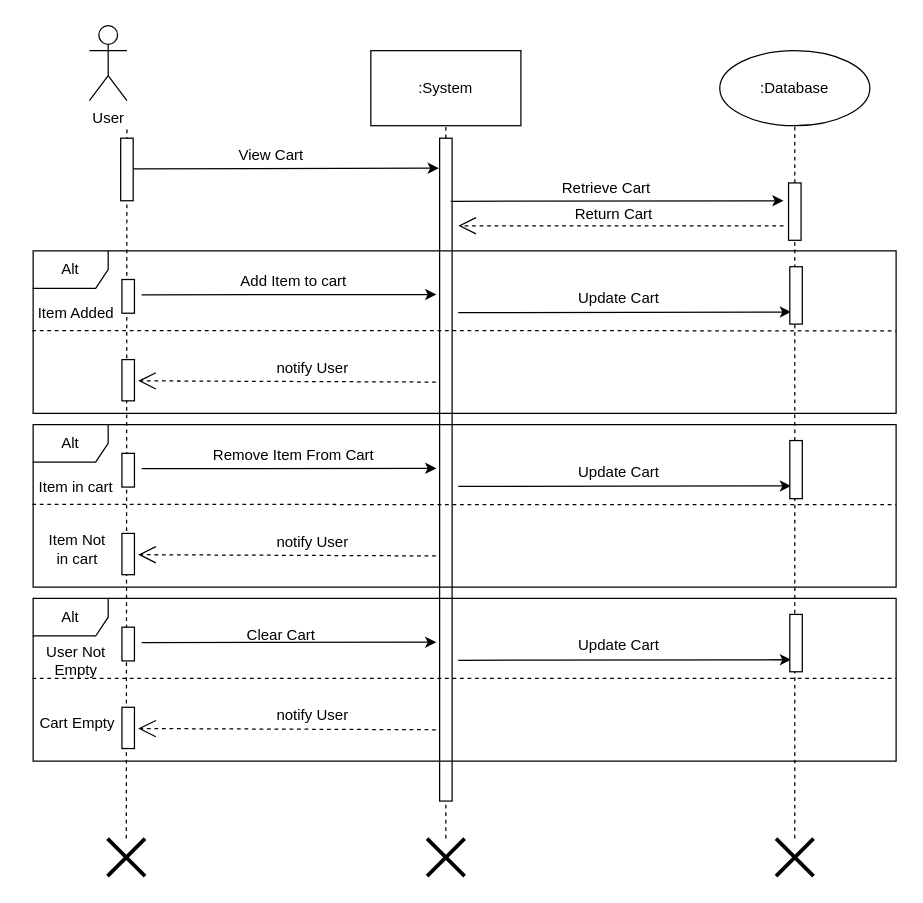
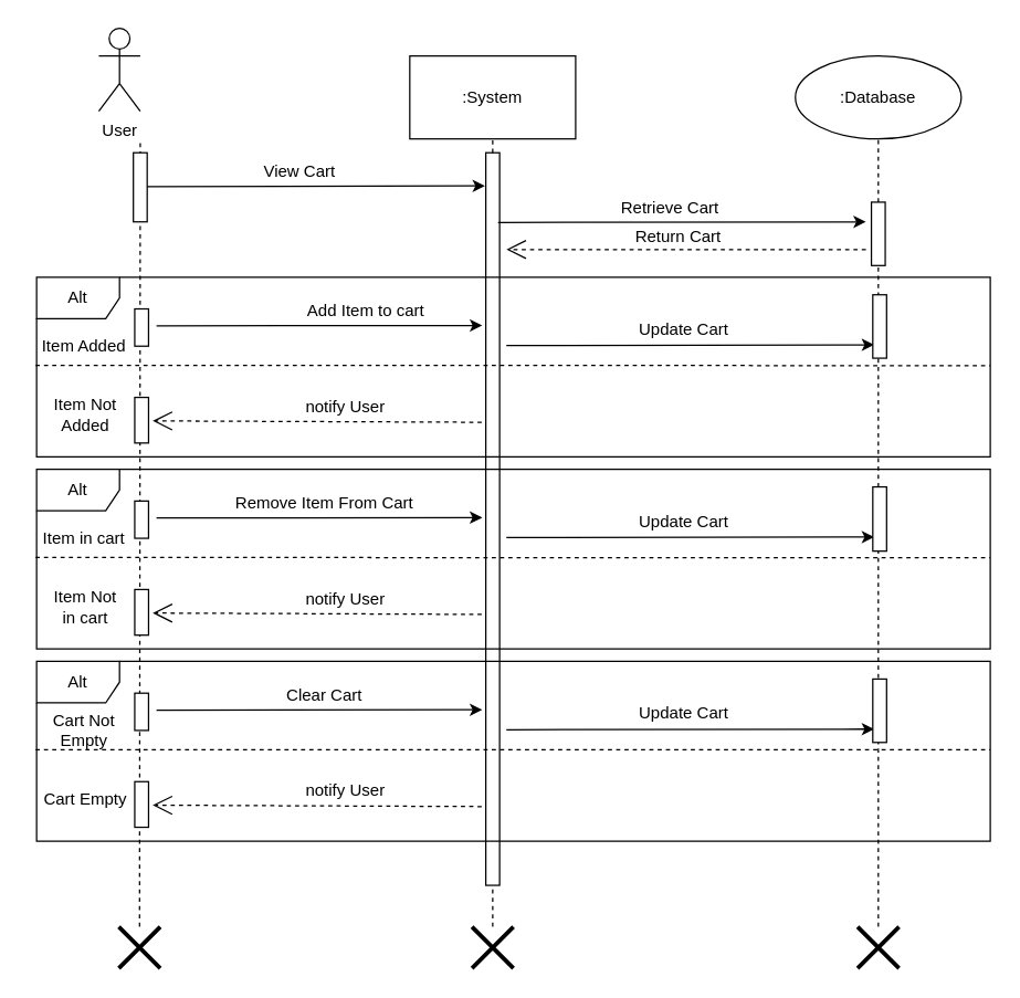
- <mxCell id="31" value="Add Item to cart" style="text;html=1;align=center;verticalAlign=middle;resizable=0;points=[];autosize=1;strokeColor=none;fillColor=none;" vertex="1" parent="1"><mxGeometry x="179" y="210" width="110" height="30" as="geometry" /></mxCell>
+ <mxCell id="31" value="Add Item to cart" style="text;html=1;align=center;verticalAlign=middle;resizable=0;points=[];autosize=1;strokeColor=none;fillColor=none;" vertex="1" parent="1"><mxGeometry x="209" y="210" width="110" height="30" as="geometry" /></mxCell>
+ <mxCell id="16" value="Item Not &lt;br&gt;Added" style="text;html=1;align=center;verticalAlign=middle;resizable=0;points=[];autosize=1;strokeColor=none;fillColor=none;" parent="1" vertex="1"><mxGeometry x="26" y="280" width="70" height="40" as="geometry" /></mxCell>
- <mxCell id="57" value="Clear Cart" style="text;html=1;align=center;verticalAlign=middle;resizable=0;points=[];autosize=1;strokeColor=none;fillColor=none;" vertex="1" parent="1"><mxGeometry x="184" y="493" width="80" height="30" as="geometry" /></mxCell>
+ <mxCell id="57" value="Clear Cart" style="text;html=1;align=center;verticalAlign=middle;resizable=0;points=[];autosize=1;strokeColor=none;fillColor=none;" vertex="1" parent="1"><mxGeometry x="194" y="488" width="80" height="30" as="geometry" /></mxCell>
- <mxCell id="50" value="User Not &lt;br&gt;Empty" style="text;html=1;align=center;verticalAlign=middle;resizable=0;points=[];autosize=1;strokeColor=none;fillColor=none;" vertex="1" parent="1"><mxGeometry x="25" y="508" width="70" height="40" as="geometry" /></mxCell>
+ <mxCell id="50" value="Cart Not &lt;br&gt;Empty" style="text;html=1;align=center;verticalAlign=middle;resizable=0;points=[];autosize=1;strokeColor=none;fillColor=none;" vertex="1" parent="1"><mxGeometry x="25" y="508" width="70" height="40" as="geometry" /></mxCell>
